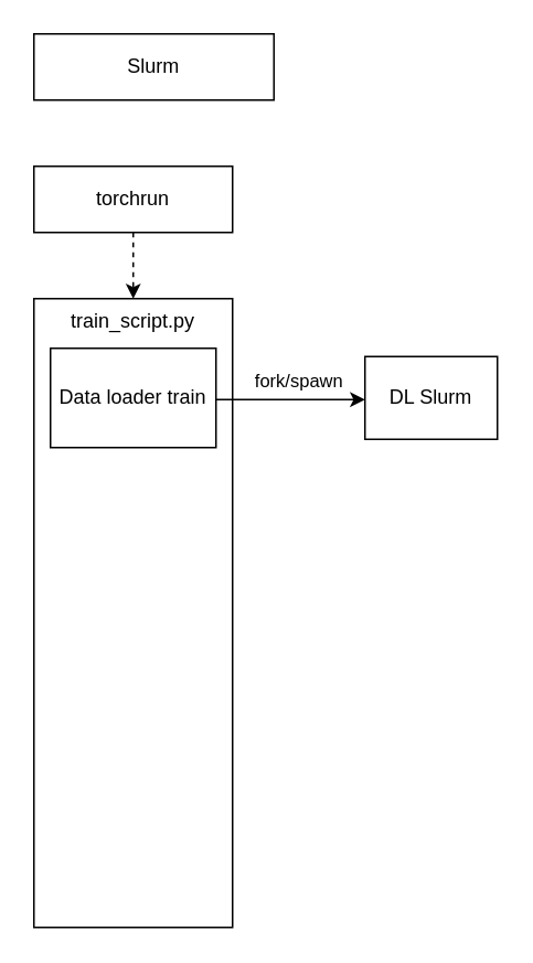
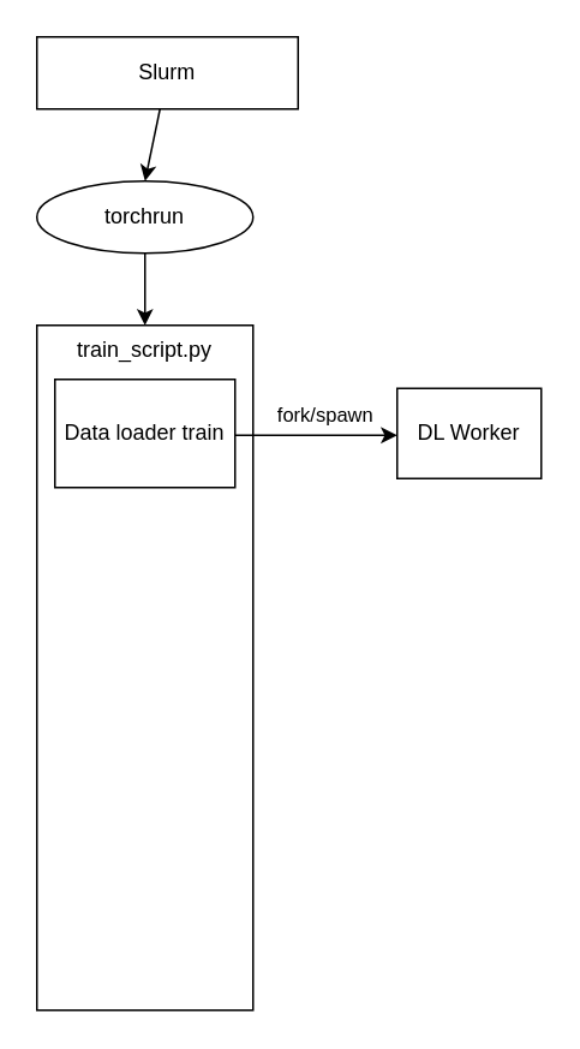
+ <mxCell id="4" style="edgeStyle=none;html=1;entryX=0.5;entryY=0;entryDx=0;entryDy=0;" edge="1" parent="1" source="5" target="3"><mxGeometry relative="1" as="geometry" /></mxCell>
- <mxCell id="3" value="torchrun" style="rounded=0;whiteSpace=wrap;html=1;" vertex="1" parent="1"><mxGeometry x="20" y="100" width="120" height="40" as="geometry" /></mxCell>
+ <mxCell id="3" value="torchrun" style="ellipse;whiteSpace=wrap;html=1;" vertex="1" parent="1"><mxGeometry x="20" y="100" width="120" height="40" as="geometry" /></mxCell>
- <mxCell id="2" style="edgeStyle=none;html=1;exitX=0.5;exitY=1;exitDx=0;exitDy=0;entryX=0.5;entryY=0;entryDx=0;entryDy=0;dashed=1;" edge="1" parent="1" source="3" target="6"><mxGeometry relative="1" as="geometry" /></mxCell>
+ <mxCell id="2" style="edgeStyle=none;html=1;exitX=0.5;exitY=1;exitDx=0;exitDy=0;entryX=0.5;entryY=0;entryDx=0;entryDy=0;" edge="1" parent="1" source="3" target="6"><mxGeometry relative="1" as="geometry" /></mxCell>
- <mxCell id="9" value="DL Slurm" style="rounded=0;whiteSpace=wrap;html=1;" vertex="1" parent="1"><mxGeometry x="220" y="215" width="80" height="50" as="geometry" /></mxCell>
+ <mxCell id="9" value="DL Worker" style="rounded=0;whiteSpace=wrap;html=1;" vertex="1" parent="1"><mxGeometry x="220" y="215" width="80" height="50" as="geometry" /></mxCell>
